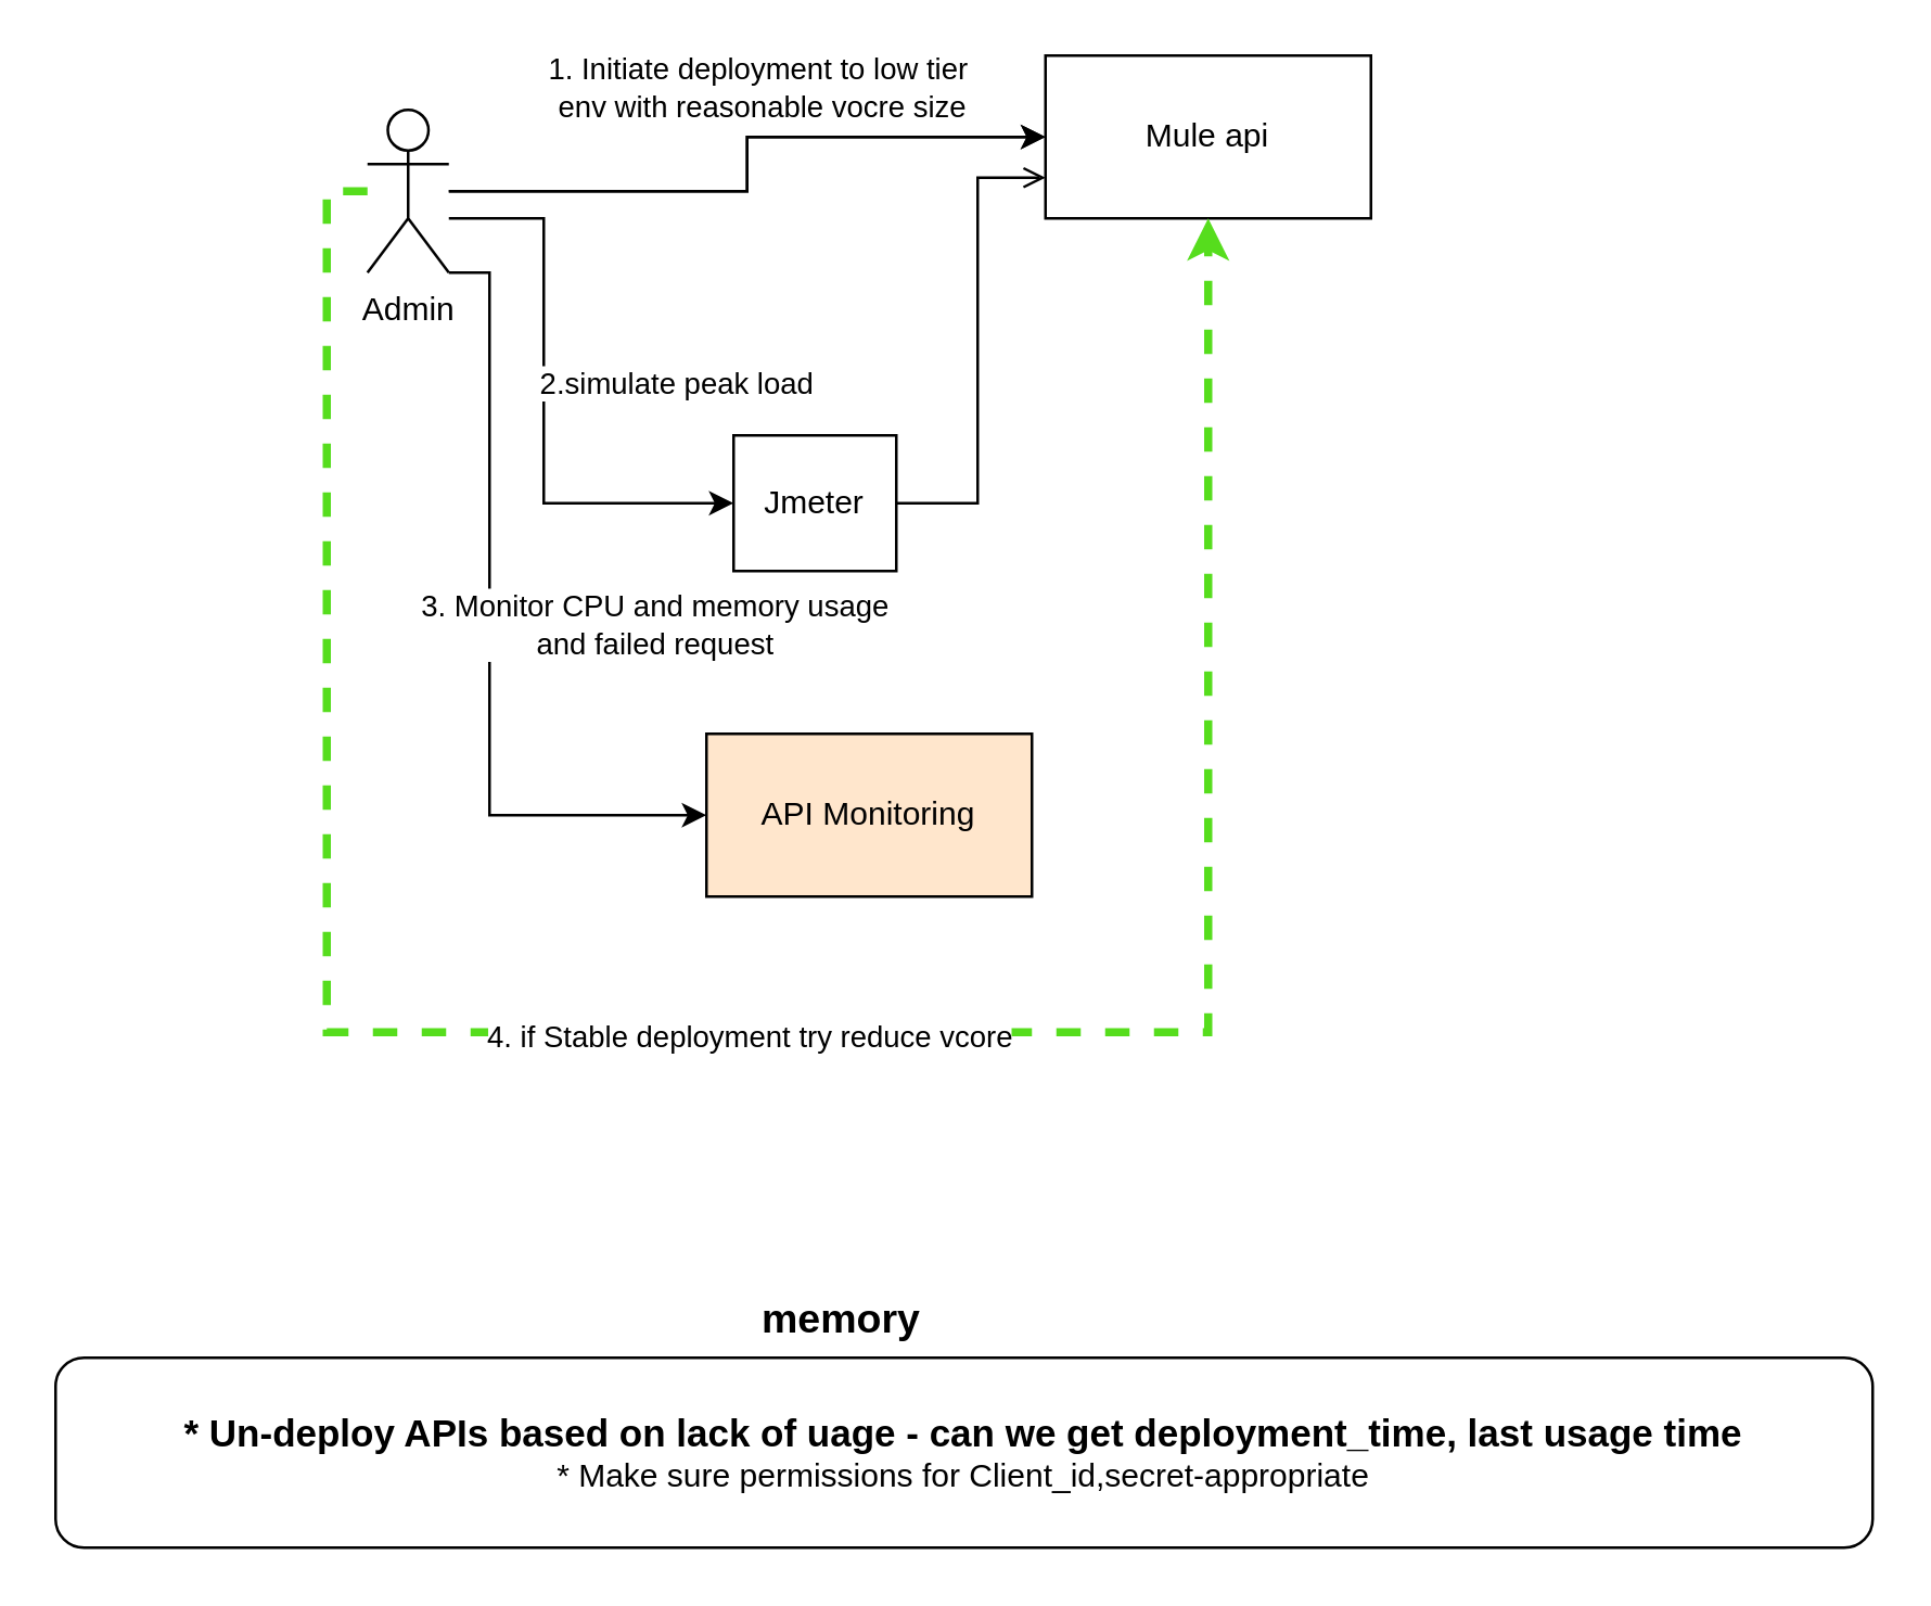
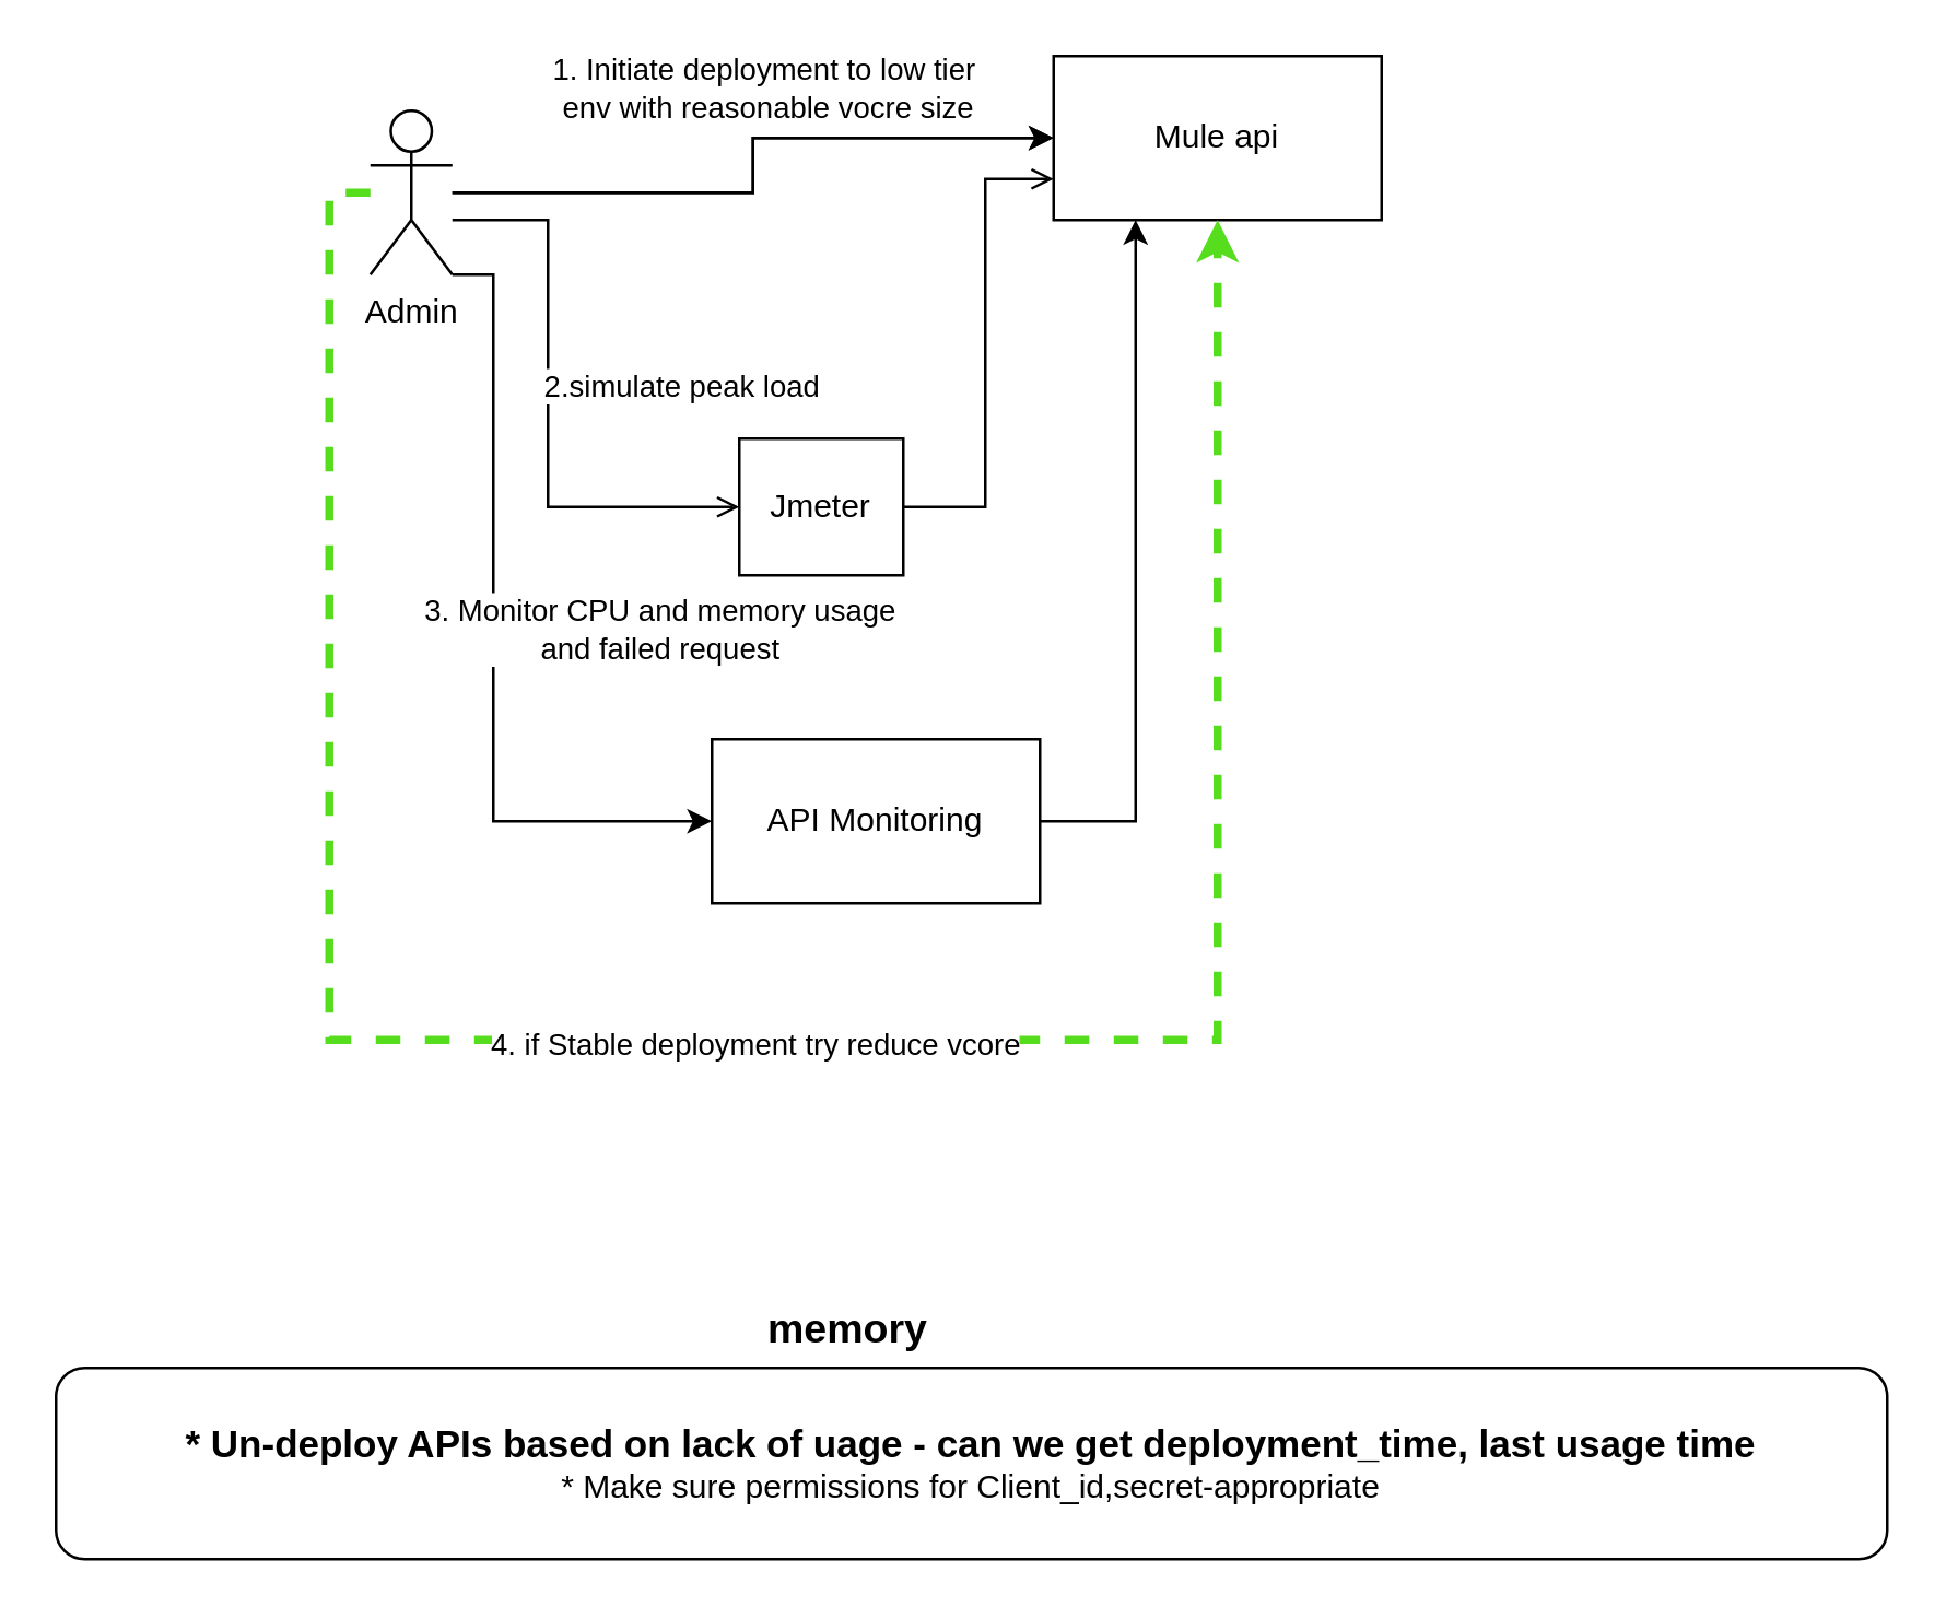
- <mxCell id="9" style="edgeStyle=orthogonalEdgeStyle;rounded=0;orthogonalLoop=1;jettySize=auto;html=1;entryX=0;entryY=0.5;entryDx=0;entryDy=0;" parent="1" source="16" target="5" edge="1"><mxGeometry relative="1" as="geometry"><Array as="points"><mxPoint x="200" y="80" /><mxPoint x="200" y="185" /></Array></mxGeometry></mxCell>
+ <mxCell id="9" style="edgeStyle=orthogonalEdgeStyle;rounded=0;orthogonalLoop=1;jettySize=auto;html=1;entryX=0;entryY=0.5;entryDx=0;entryDy=0;endArrow=open;" parent="1" source="16" target="5" edge="1"><mxGeometry relative="1" as="geometry"><Array as="points"><mxPoint x="200" y="80" /><mxPoint x="200" y="185" /></Array></mxGeometry></mxCell>
+ <mxCell id="2" style="edgeStyle=orthogonalEdgeStyle;rounded=0;orthogonalLoop=1;jettySize=auto;html=1;entryX=0.25;entryY=1;entryDx=0;entryDy=0;" parent="1" source="3" target="6" edge="1"><mxGeometry relative="1" as="geometry" /></mxCell>
- <mxCell id="3" value="API Monitoring" style="rounded=0;whiteSpace=wrap;html=1;fillColor=#ffe6cc;" parent="1" vertex="1"><mxGeometry x="260" y="270" width="120" height="60" as="geometry" /></mxCell>
+ <mxCell id="3" value="API Monitoring" style="rounded=0;whiteSpace=wrap;html=1;" parent="1" vertex="1"><mxGeometry x="260" y="270" width="120" height="60" as="geometry" /></mxCell>
